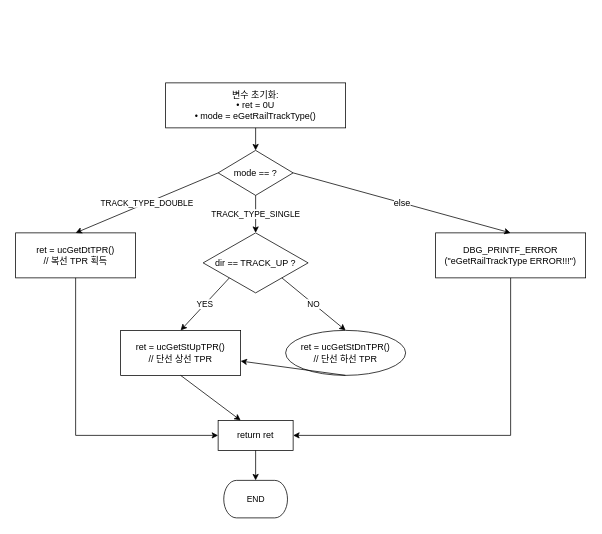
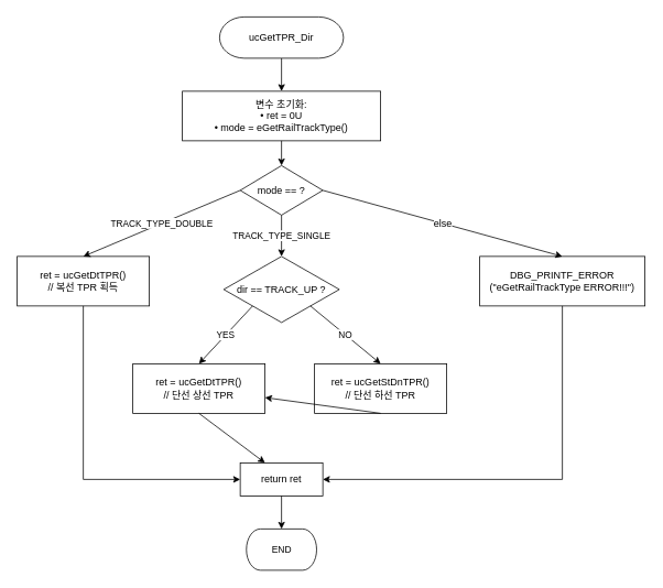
+ <mxCell id="22" value="&lt;div style=&quot;&quot;&gt;&lt;font style=&quot;direction: ltr; line-height: 120%; opacity: 1;&quot;&gt;ucGetTPR_Dir&lt;br&gt;&lt;/font&gt;&lt;/div&gt;" style="verticalAlign=middle;align=center;overflow=width;vsdxID=2;fillColor=#FFFFFF;gradientColor=none;shape=stencil(tVLLDsIgEPwajiQIMfFe638Qu22JCM2Ctv69kK0Rm9qDibeZndkXC1NV6PUATIoQ0V9gNE3smToyKY3rAU1MiKmaqar1CB36m2uIDzo7M7r6e64wUZ4UOUWKB9GdIH4irzWu8B42vRrPScNFXZzN+5mvl3qJXE8mcPRRR+Pdh2Y1dsBTE95a3c0TkBRGgKEIb6wg1/r+ssCXd/vLCgm8z9caa+n6pb48dwrRV1H1Ew==);strokeColor=#000000;spacingTop=-1;spacingBottom=-1;spacingLeft=-1;spacingRight=-1;points=[[0.5,1,0],[0.5,0,0],[0,0.5,0],[1,0.5,0]];labelBackgroundColor=none;rounded=0;html=1;whiteSpace=wrap;strokeWidth=1;fontStyle=0" vertex="1" parent="1"><mxGeometry x="265" y="20" width="150" height="50" as="geometry" /></mxCell>
+ <mxCell id="10" value="" style="endArrow=classic;html=1;rounded=0;exitX=0.5;exitY=1;exitDx=0;exitDy=0;entryX=0.5;entryY=0;entryDx=0;entryDy=0;exitPerimeter=0;" edge="1" parent="1" source="22" target="2"><mxGeometry width="50" height="50" relative="1" as="geometry"><mxPoint x="340" y="85" as="sourcePoint" /><mxPoint x="340" y="110" as="targetPoint" /></mxGeometry></mxCell>
- <mxCell id="6" value="ret = ucGetStUpTPR()&#10;// 단선 상선 TPR" style="rounded=0;whiteSpace=wrap;html=1;strokeWidth=1;fontStyle=0;fillColor=#FFFFFF;strokeColor=#000000;" vertex="1" parent="1"><mxGeometry x="160" y="440" width="160" height="60" as="geometry" /></mxCell>
+ <mxCell id="6" value="ret = ucGetDtTPR()&#10;// 단선 상선 TPR" style="rounded=0;whiteSpace=wrap;html=1;strokeWidth=1;fontStyle=0;fillColor=#FFFFFF;strokeColor=#000000;" vertex="1" parent="1"><mxGeometry x="160" y="440" width="160" height="60" as="geometry" /></mxCell>
- <mxCell id="7" value="ret = ucGetStDnTPR()&#10;// 단선 하선 TPR" style="ellipse;whiteSpace=wrap;html=1;strokeWidth=1;fontStyle=0;fillColor=#FFFFFF;strokeColor=#000000;" vertex="1" parent="1"><mxGeometry x="380" y="440" width="160" height="60" as="geometry" /></mxCell>
+ <mxCell id="7" value="ret = ucGetStDnTPR()&#10;// 단선 하선 TPR" style="rounded=0;whiteSpace=wrap;html=1;strokeWidth=1;fontStyle=0;fillColor=#FFFFFF;strokeColor=#000000;" vertex="1" parent="1"><mxGeometry x="380" y="440" width="160" height="60" as="geometry" /></mxCell>
